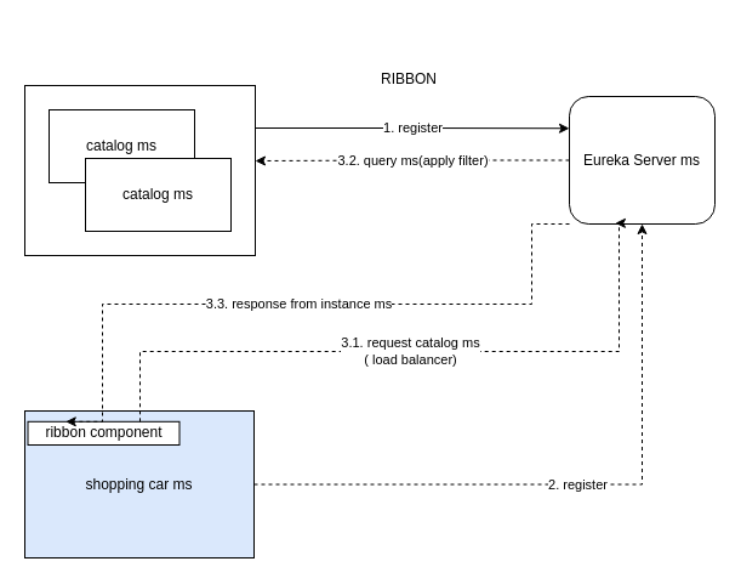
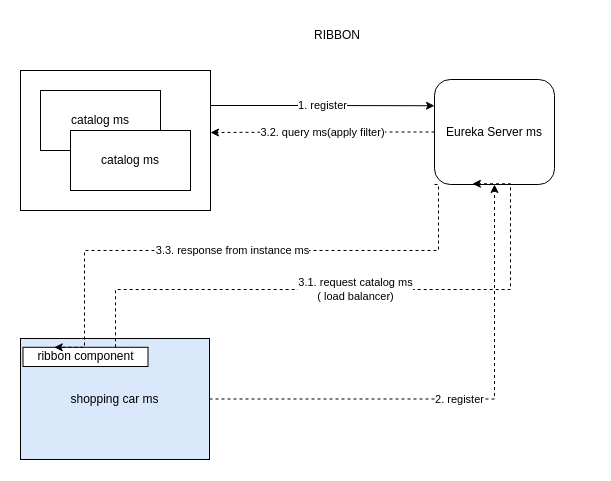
- <mxCell id="16" value="RIBBON" style="text;html=1;strokeColor=none;fillColor=none;align=center;verticalAlign=middle;whiteSpace=wrap;rounded=0;" vertex="1" parent="1"><mxGeometry x="307" y="50" width="60" height="30" as="geometry" /></mxCell>
+ <mxCell id="16" value="RIBBON" style="text;html=1;strokeColor=none;fillColor=none;align=center;verticalAlign=middle;whiteSpace=wrap;rounded=0;" vertex="1" parent="1"><mxGeometry x="307" y="20" width="60" height="30" as="geometry" /></mxCell>
- <mxCell id="7" value="Eureka Server ms" style="rounded=1;whiteSpace=wrap;html=1;" vertex="1" parent="1"><mxGeometry x="469" y="79" width="120" height="105" as="geometry" /></mxCell>
+ <mxCell id="7" value="Eureka Server ms" style="rounded=1;whiteSpace=wrap;html=1;" vertex="1" parent="1"><mxGeometry x="434" y="79" width="120" height="105" as="geometry" /></mxCell>
